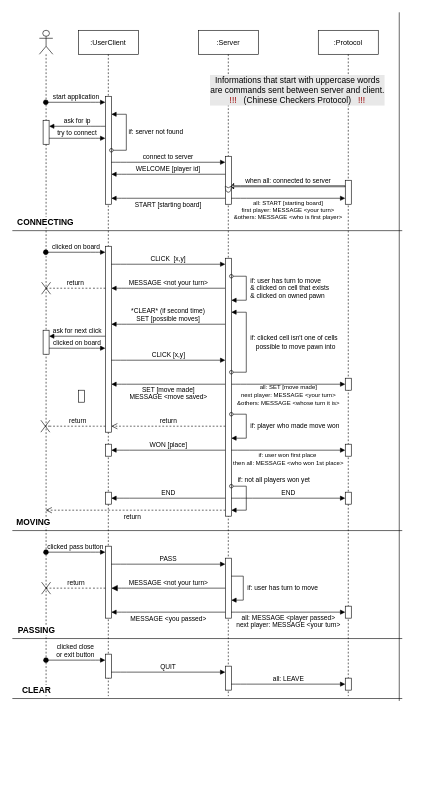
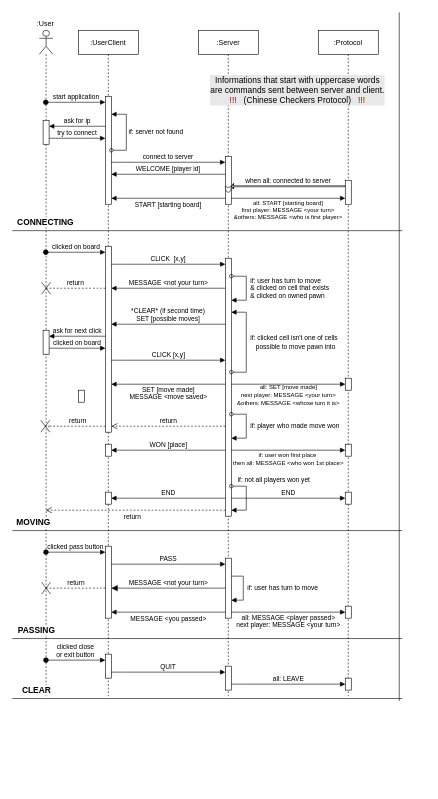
+ <mxCell id="35" value=":User" style="text;html=1;align=center;verticalAlign=middle;resizable=0;points=[];autosize=1;labelBackgroundColor=none;strokeWidth=1;" parent="30" vertex="1"><mxGeometry x="15" width="40" height="20" as="geometry" /></mxCell>
